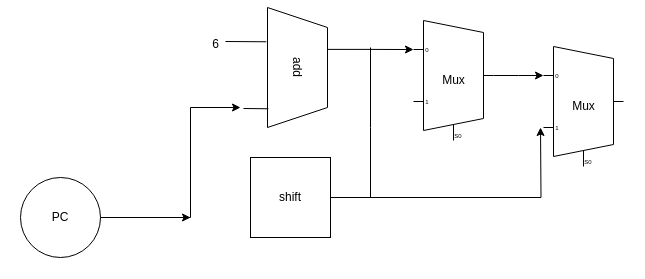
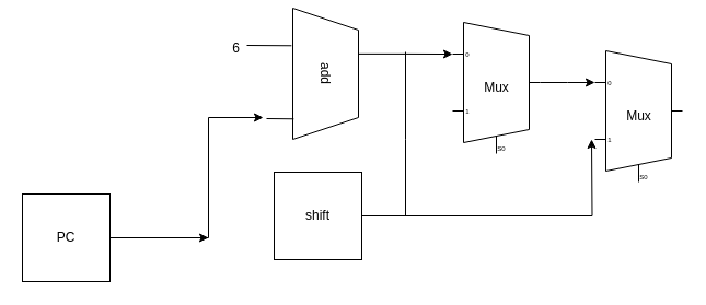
- <mxCell id="4" value="PC" style="ellipse;whiteSpace=wrap;html=1;aspect=fixed;" vertex="1" parent="1"><mxGeometry x="20" y="177" width="80" height="80" as="geometry" /></mxCell>
+ <mxCell id="4" value="PC" style="whiteSpace=wrap;html=1;aspect=fixed;" vertex="1" parent="1"><mxGeometry x="20" y="177" width="80" height="80" as="geometry" /></mxCell>
